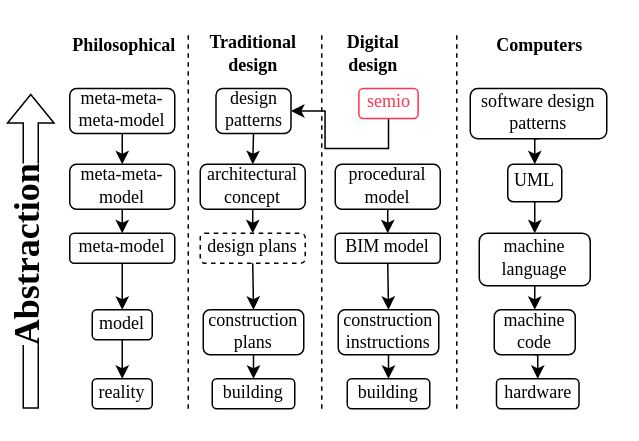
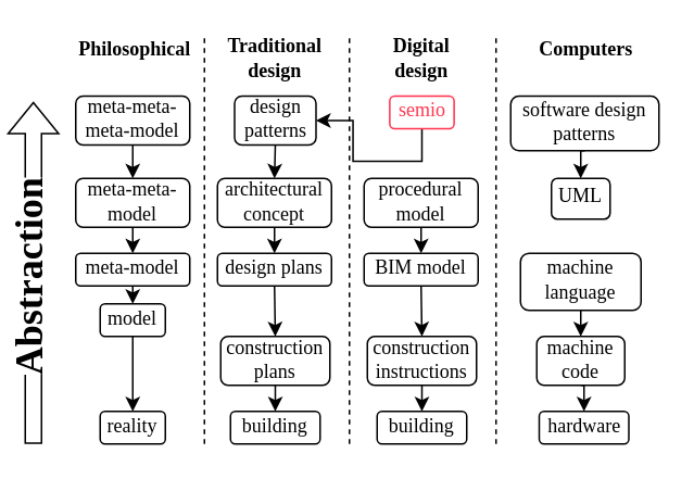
- <mxCell id="31" value="&lt;span style=&quot;font-weight: 700&quot;&gt;Digital&lt;/span&gt;&lt;br style=&quot;font-weight: 700&quot;&gt;&lt;span style=&quot;font-weight: 700&quot;&gt;design&lt;/span&gt;" style="text;html=1;align=center;verticalAlign=middle;resizable=0;points=[];autosize=1;strokeColor=none;fillColor=none;fontColor=#000000;fontFamily=Times New Roman;" vertex="1" parent="1"><mxGeometry x="223" y="20" width="50" height="30" as="geometry" /></mxCell>
+ <mxCell id="31" value="&lt;span style=&quot;font-weight: 700&quot;&gt;Digital&lt;/span&gt;&lt;br style=&quot;font-weight: 700&quot;&gt;&lt;span style=&quot;font-weight: 700&quot;&gt;design&lt;/span&gt;" style="text;html=1;align=center;verticalAlign=middle;resizable=0;points=[];autosize=1;strokeColor=none;fillColor=none;fontColor=#000000;fontFamily=Times New Roman;" vertex="1" parent="1"><mxGeometry x="233" y="20" width="50" height="30" as="geometry" /></mxCell>
- <mxCell id="33" style="edgeStyle=orthogonalEdgeStyle;rounded=0;orthogonalLoop=1;jettySize=auto;html=1;exitX=0.5;exitY=1;exitDx=0;exitDy=0;entryX=0.5;entryY=0;entryDx=0;entryDy=0;fontFamily=Times New Roman;fillColor=none;" edge="1" parent="1" source="34" target="36"><mxGeometry relative="1" as="geometry" /></mxCell>
- <mxCell id="16" value="design plans" style="rounded=1;whiteSpace=wrap;html=1;spacingTop=-3;fontFamily=Times New Roman;fillColor=none;dashed=1;" vertex="1" parent="1"><mxGeometry x="133" y="155" width="70" height="20" as="geometry" /></mxCell>
+ <mxCell id="16" value="design plans" style="rounded=1;whiteSpace=wrap;html=1;spacingTop=-3;fontFamily=Times New Roman;fillColor=none;" vertex="1" parent="1"><mxGeometry x="133" y="155" width="70" height="20" as="geometry" /></mxCell>
- <mxCell id="9" value="model" style="rounded=1;whiteSpace=wrap;html=1;spacingTop=-3;fontFamily=Times New Roman;fillColor=none;" vertex="1" parent="1"><mxGeometry x="61" y="206" width="40" height="20" as="geometry" /></mxCell>
+ <mxCell id="9" value="model" style="rounded=1;whiteSpace=wrap;html=1;spacingTop=-3;fontFamily=Times New Roman;fillColor=none;" vertex="1" parent="1"><mxGeometry x="61" y="186" width="40" height="20" as="geometry" /></mxCell>
